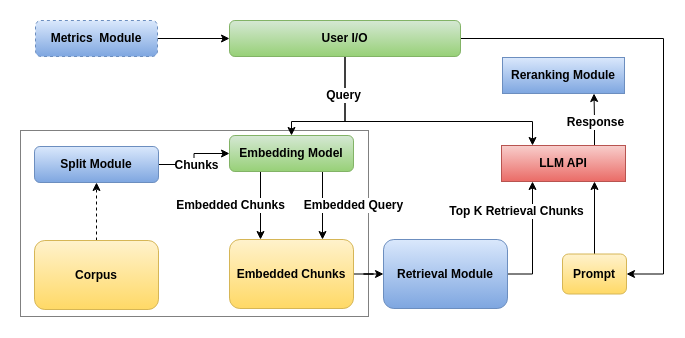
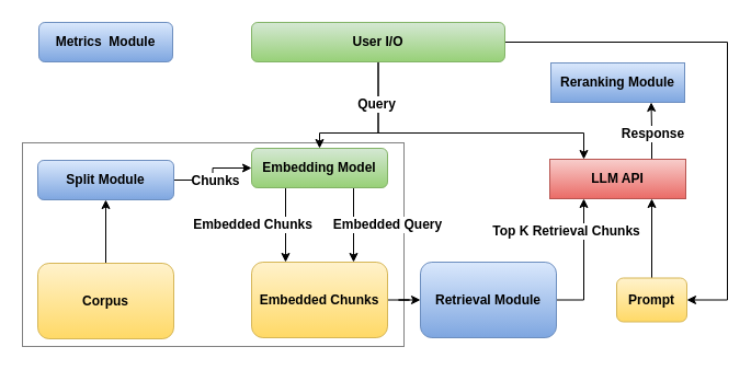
- <mxCell id="28" value="Metrics&amp;nbsp; Module" style="rounded=1;whiteSpace=wrap;html=1;fillColor=#dae8fc;strokeColor=#6c8ebf;fontStyle=1;fontSize=12;gradientColor=#7ea6e0;dashed=1;" parent="1" vertex="1"><mxGeometry x="35" y="20" width="122" height="36" as="geometry" /></mxCell>
+ <mxCell id="28" value="Metrics&amp;nbsp; Module" style="rounded=1;whiteSpace=wrap;html=1;fillColor=#dae8fc;strokeColor=#6c8ebf;fontStyle=1;fontSize=12;gradientColor=#7ea6e0;" parent="1" vertex="1"><mxGeometry x="35" y="20" width="122" height="36" as="geometry" /></mxCell>
- <mxCell id="27" style="edgeStyle=orthogonalEdgeStyle;rounded=0;orthogonalLoop=1;jettySize=auto;html=1;exitX=1;exitY=0.5;exitDx=0;exitDy=0;entryX=0;entryY=0.5;entryDx=0;entryDy=0;" edge="1" parent="1" source="28" target="7"><mxGeometry relative="1" as="geometry" /></mxCell>
- <mxCell id="20" style="edgeStyle=orthogonalEdgeStyle;rounded=0;orthogonalLoop=1;jettySize=auto;html=1;exitX=0.5;exitY=0;exitDx=0;exitDy=0;entryX=0.5;entryY=1;entryDx=0;entryDy=0;fontStyle=1;fontSize=12;dashed=1;" parent="1" source="21" target="24" edge="1"><mxGeometry relative="1" as="geometry" /></mxCell>
+ <mxCell id="20" style="edgeStyle=orthogonalEdgeStyle;rounded=0;orthogonalLoop=1;jettySize=auto;html=1;exitX=0.5;exitY=0;exitDx=0;exitDy=0;entryX=0.5;entryY=1;entryDx=0;entryDy=0;fontStyle=1;fontSize=12;" parent="1" source="21" target="24" edge="1"><mxGeometry relative="1" as="geometry" /></mxCell>
